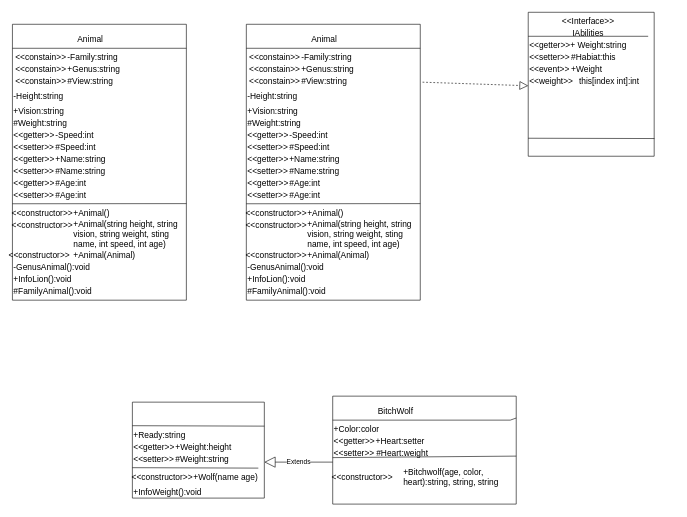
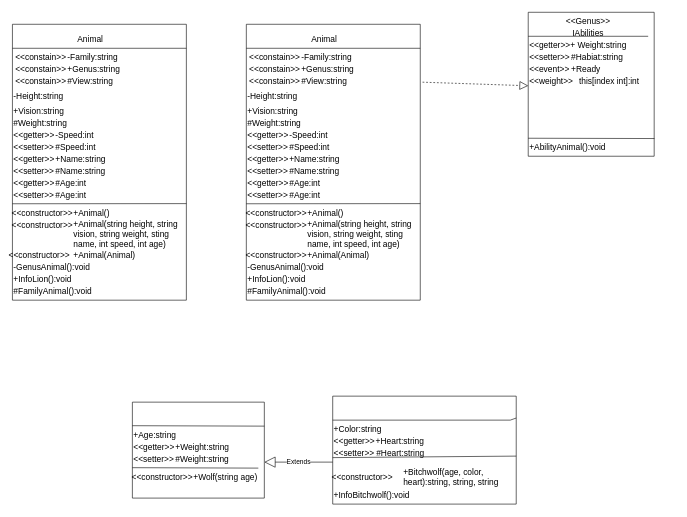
- <mxCell id="38" value="&amp;lt;&amp;lt;Interface&amp;gt;&amp;gt;" style="text;html=1;strokeColor=none;fillColor=none;align=center;verticalAlign=middle;whiteSpace=wrap;rounded=0;fontSize=14;" parent="37" vertex="1"><mxGeometry x="70" width="60" height="30" as="geometry" /></mxCell>
+ <mxCell id="38" value="&amp;lt;&amp;lt;Genus&amp;gt;&amp;gt;" style="text;html=1;strokeColor=none;fillColor=none;align=center;verticalAlign=middle;whiteSpace=wrap;rounded=0;fontSize=14;" parent="37" vertex="1"><mxGeometry x="70" width="60" height="30" as="geometry" /></mxCell>
- <mxCell id="48" value="#Habiat:this" style="text;html=1;strokeColor=none;fillColor=none;align=left;verticalAlign=middle;whiteSpace=wrap;rounded=0;fontSize=14;" parent="37" vertex="1"><mxGeometry x="70" y="60" width="160" height="30" as="geometry" /></mxCell>
+ <mxCell id="48" value="#Habiat:string" style="text;html=1;strokeColor=none;fillColor=none;align=left;verticalAlign=middle;whiteSpace=wrap;rounded=0;fontSize=14;" parent="37" vertex="1"><mxGeometry x="70" y="60" width="160" height="30" as="geometry" /></mxCell>
- <mxCell id="43" value="+Weight" style="text;html=1;strokeColor=none;fillColor=none;align=left;verticalAlign=middle;whiteSpace=wrap;rounded=0;fontSize=14;" parent="37" vertex="1"><mxGeometry x="70" y="80" width="160" height="30" as="geometry" /></mxCell>
+ <mxCell id="43" value="+Ready" style="text;html=1;strokeColor=none;fillColor=none;align=left;verticalAlign=middle;whiteSpace=wrap;rounded=0;fontSize=14;" parent="37" vertex="1"><mxGeometry x="70" y="80" width="160" height="30" as="geometry" /></mxCell>
+ <mxCell id="46" value="+AbilityAnimal():void" style="text;html=1;strokeColor=none;fillColor=none;align=left;verticalAlign=middle;whiteSpace=wrap;rounded=0;fontSize=14;" parent="37" vertex="1"><mxGeometry y="210" width="130" height="30" as="geometry" /></mxCell>
- <mxCell id="65" value="BitchWolf" style="text;html=1;strokeColor=none;fillColor=none;align=center;verticalAlign=middle;whiteSpace=wrap;rounded=0;fontSize=14;" parent="63" vertex="1"><mxGeometry x="70" y="10" width="70" height="30" as="geometry" /></mxCell>
- <mxCell id="67" value="+Color:color" style="text;html=1;strokeColor=none;fillColor=none;align=left;verticalAlign=middle;whiteSpace=wrap;rounded=0;fontSize=14;" parent="63" vertex="1"><mxGeometry y="40" width="160" height="30" as="geometry" /></mxCell>
+ <mxCell id="67" value="+Color:string" style="text;html=1;strokeColor=none;fillColor=none;align=left;verticalAlign=middle;whiteSpace=wrap;rounded=0;fontSize=14;" parent="63" vertex="1"><mxGeometry y="40" width="160" height="30" as="geometry" /></mxCell>
- <mxCell id="54" value="+Ready:string" style="text;html=1;strokeColor=none;fillColor=none;align=left;verticalAlign=middle;whiteSpace=wrap;rounded=0;fontSize=14;" parent="52" vertex="1"><mxGeometry y="40" width="160" height="30" as="geometry" /></mxCell>
+ <mxCell id="54" value="+Age:string" style="text;html=1;strokeColor=none;fillColor=none;align=left;verticalAlign=middle;whiteSpace=wrap;rounded=0;fontSize=14;" parent="52" vertex="1"><mxGeometry y="40" width="160" height="30" as="geometry" /></mxCell>
- <mxCell id="69" value="+Heart:setter" style="text;html=1;strokeColor=none;fillColor=none;align=left;verticalAlign=middle;whiteSpace=wrap;rounded=0;fontSize=14;" parent="63" vertex="1"><mxGeometry x="70" y="65" width="90" height="20" as="geometry" /></mxCell>
+ <mxCell id="69" value="+Heart:string" style="text;html=1;strokeColor=none;fillColor=none;align=left;verticalAlign=middle;whiteSpace=wrap;rounded=0;fontSize=14;" parent="63" vertex="1"><mxGeometry x="70" y="65" width="90" height="20" as="geometry" /></mxCell>
- <mxCell id="55" value="+Weight:height" style="text;html=1;strokeColor=none;fillColor=none;align=left;verticalAlign=middle;whiteSpace=wrap;rounded=0;fontSize=14;" parent="52" vertex="1"><mxGeometry x="70" y="60" width="90" height="30" as="geometry" /></mxCell>
+ <mxCell id="55" value="+Weight:string" style="text;html=1;strokeColor=none;fillColor=none;align=left;verticalAlign=middle;whiteSpace=wrap;rounded=0;fontSize=14;" parent="52" vertex="1"><mxGeometry x="70" y="60" width="90" height="30" as="geometry" /></mxCell>
- <mxCell id="73" value="#Heart:weight" style="text;html=1;strokeColor=none;fillColor=none;align=left;verticalAlign=middle;whiteSpace=wrap;rounded=0;fontSize=14;" parent="63" vertex="1"><mxGeometry x="71" y="87.5" width="80.5" height="15" as="geometry" /></mxCell>
+ <mxCell id="73" value="#Heart:string" style="text;html=1;strokeColor=none;fillColor=none;align=left;verticalAlign=middle;whiteSpace=wrap;rounded=0;fontSize=14;" parent="63" vertex="1"><mxGeometry x="71" y="87.5" width="80.5" height="15" as="geometry" /></mxCell>
- <mxCell id="58" value="+Wolf(name age)" style="text;html=1;strokeColor=none;fillColor=none;align=left;verticalAlign=middle;whiteSpace=wrap;rounded=0;fontSize=14;" parent="52" vertex="1"><mxGeometry x="100" y="110" width="110" height="30" as="geometry" /></mxCell>
+ <mxCell id="58" value="+Wolf(string age)" style="text;html=1;strokeColor=none;fillColor=none;align=left;verticalAlign=middle;whiteSpace=wrap;rounded=0;fontSize=14;" parent="52" vertex="1"><mxGeometry x="100" y="110" width="110" height="30" as="geometry" /></mxCell>
- <mxCell id="56" value="+InfoWeight():void" style="text;html=1;strokeColor=none;fillColor=none;align=left;verticalAlign=middle;whiteSpace=wrap;rounded=0;fontSize=14;" parent="52" vertex="1"><mxGeometry y="140" width="120" height="20" as="geometry" /></mxCell>
+ <mxCell id="66" value="+InfoBitchwolf():void" style="text;html=1;strokeColor=none;fillColor=none;align=left;verticalAlign=middle;whiteSpace=wrap;rounded=0;fontSize=14;" parent="63" vertex="1"><mxGeometry y="150" width="130" height="30" as="geometry" /></mxCell>
